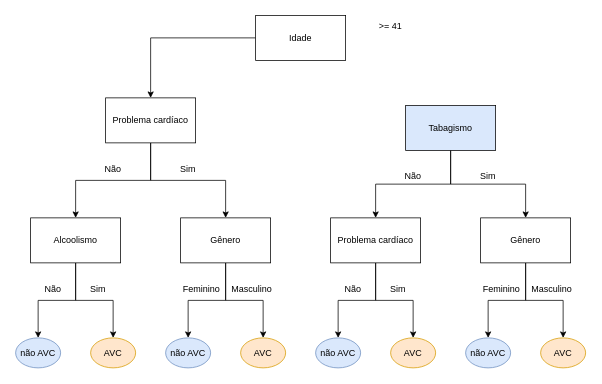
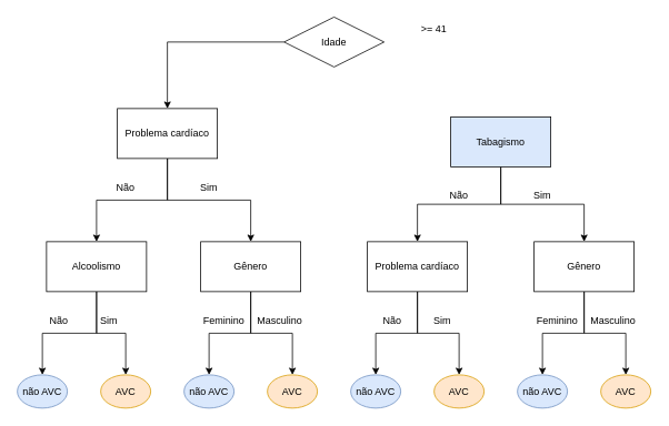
- <mxCell id="12" value="Idade" style="rounded=0;whiteSpace=wrap;html=1;" vertex="1" parent="1"><mxGeometry x="340" y="20" width="120" height="60" as="geometry" /></mxCell>
+ <mxCell id="12" value="Idade" style="rhombus;whiteSpace=wrap;html=1;" vertex="1" parent="1"><mxGeometry x="340" y="20" width="120" height="60" as="geometry" /></mxCell>
- <mxCell id="18" value="Alcoolismo" style="rounded=0;whiteSpace=wrap;html=1;" vertex="1" parent="1"><mxGeometry x="40" y="290" width="120" height="60" as="geometry" /></mxCell>
+ <mxCell id="18" value="Alcoolismo" style="rounded=0;whiteSpace=wrap;html=1;" vertex="1" parent="1"><mxGeometry x="55" y="290" width="120" height="60" as="geometry" /></mxCell>
